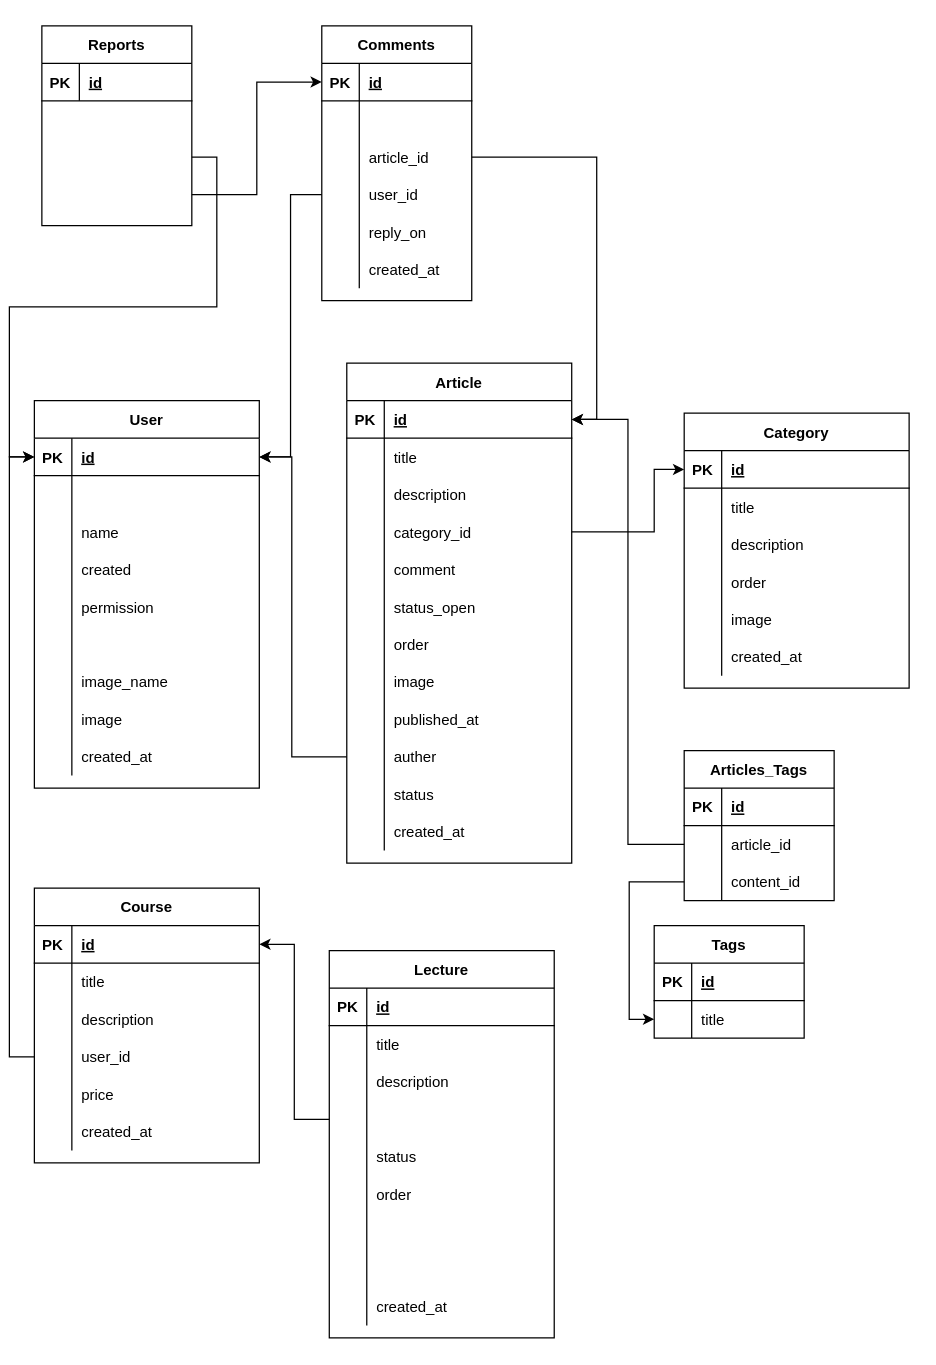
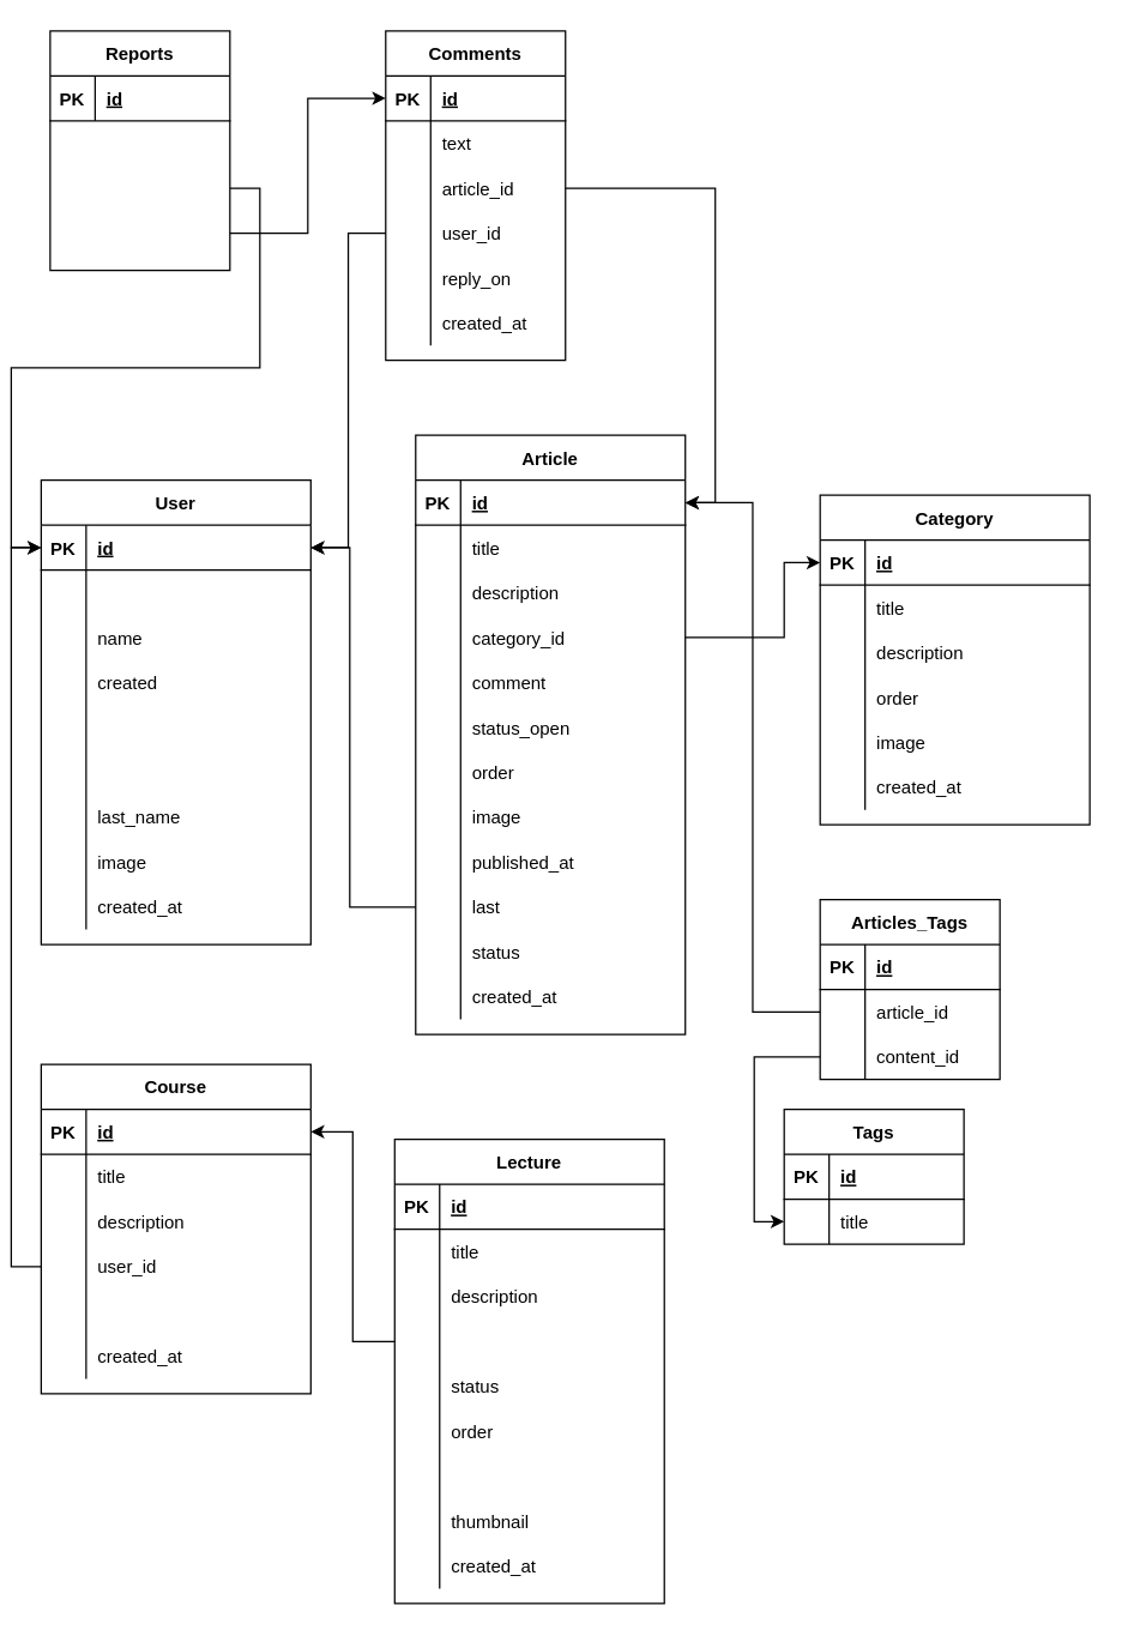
+ <mxCell id="98" value="text" style="shape=partialRectangle;overflow=hidden;connectable=0;fillColor=none;top=0;left=0;bottom=0;right=0;align=left;spacingLeft=6;" parent="96" vertex="1"><mxGeometry x="30" width="90" height="30" as="geometry"><mxRectangle width="90" height="30" as="alternateBounds" /></mxGeometry></mxCell>
- <mxCell id="16" value="permission" style="shape=partialRectangle;overflow=hidden;connectable=0;fillColor=none;top=0;left=0;bottom=0;right=0;align=left;spacingLeft=6;" parent="14" vertex="1"><mxGeometry x="30" width="150" height="30" as="geometry"><mxRectangle width="150" height="30" as="alternateBounds" /></mxGeometry></mxCell>
- <mxCell id="21" value="image_name" style="shape=partialRectangle;overflow=hidden;connectable=0;fillColor=none;top=0;left=0;bottom=0;right=0;align=left;spacingLeft=6;" parent="19" vertex="1"><mxGeometry x="30" width="150" height="30" as="geometry"><mxRectangle width="150" height="30" as="alternateBounds" /></mxGeometry></mxCell>
+ <mxCell id="21" value="last_name" style="shape=partialRectangle;overflow=hidden;connectable=0;fillColor=none;top=0;left=0;bottom=0;right=0;align=left;spacingLeft=6;" parent="19" vertex="1"><mxGeometry x="30" width="150" height="30" as="geometry"><mxRectangle width="150" height="30" as="alternateBounds" /></mxGeometry></mxCell>
- <mxCell id="58" value="auther" style="shape=partialRectangle;overflow=hidden;connectable=0;fillColor=none;top=0;left=0;bottom=0;right=0;align=left;spacingLeft=6;" parent="56" vertex="1"><mxGeometry x="30" width="150" height="30" as="geometry"><mxRectangle width="150" height="30" as="alternateBounds" /></mxGeometry></mxCell>
+ <mxCell id="58" value="last" style="shape=partialRectangle;overflow=hidden;connectable=0;fillColor=none;top=0;left=0;bottom=0;right=0;align=left;spacingLeft=6;" parent="56" vertex="1"><mxGeometry x="30" width="150" height="30" as="geometry"><mxRectangle width="150" height="30" as="alternateBounds" /></mxGeometry></mxCell>
- <mxCell id="153" value="price" style="shape=partialRectangle;overflow=hidden;connectable=0;fillColor=none;top=0;left=0;bottom=0;right=0;align=left;spacingLeft=6;" parent="151" vertex="1"><mxGeometry x="30" width="150" height="30" as="geometry"><mxRectangle width="150" height="30" as="alternateBounds" /></mxGeometry></mxCell>
+ <mxCell id="179" value="thumbnail" style="shape=partialRectangle;overflow=hidden;connectable=0;fillColor=none;top=0;left=0;bottom=0;right=0;align=left;spacingLeft=6;" vertex="1" parent="177"><mxGeometry x="30" width="150" height="30" as="geometry"><mxRectangle width="150" height="30" as="alternateBounds" /></mxGeometry></mxCell>
